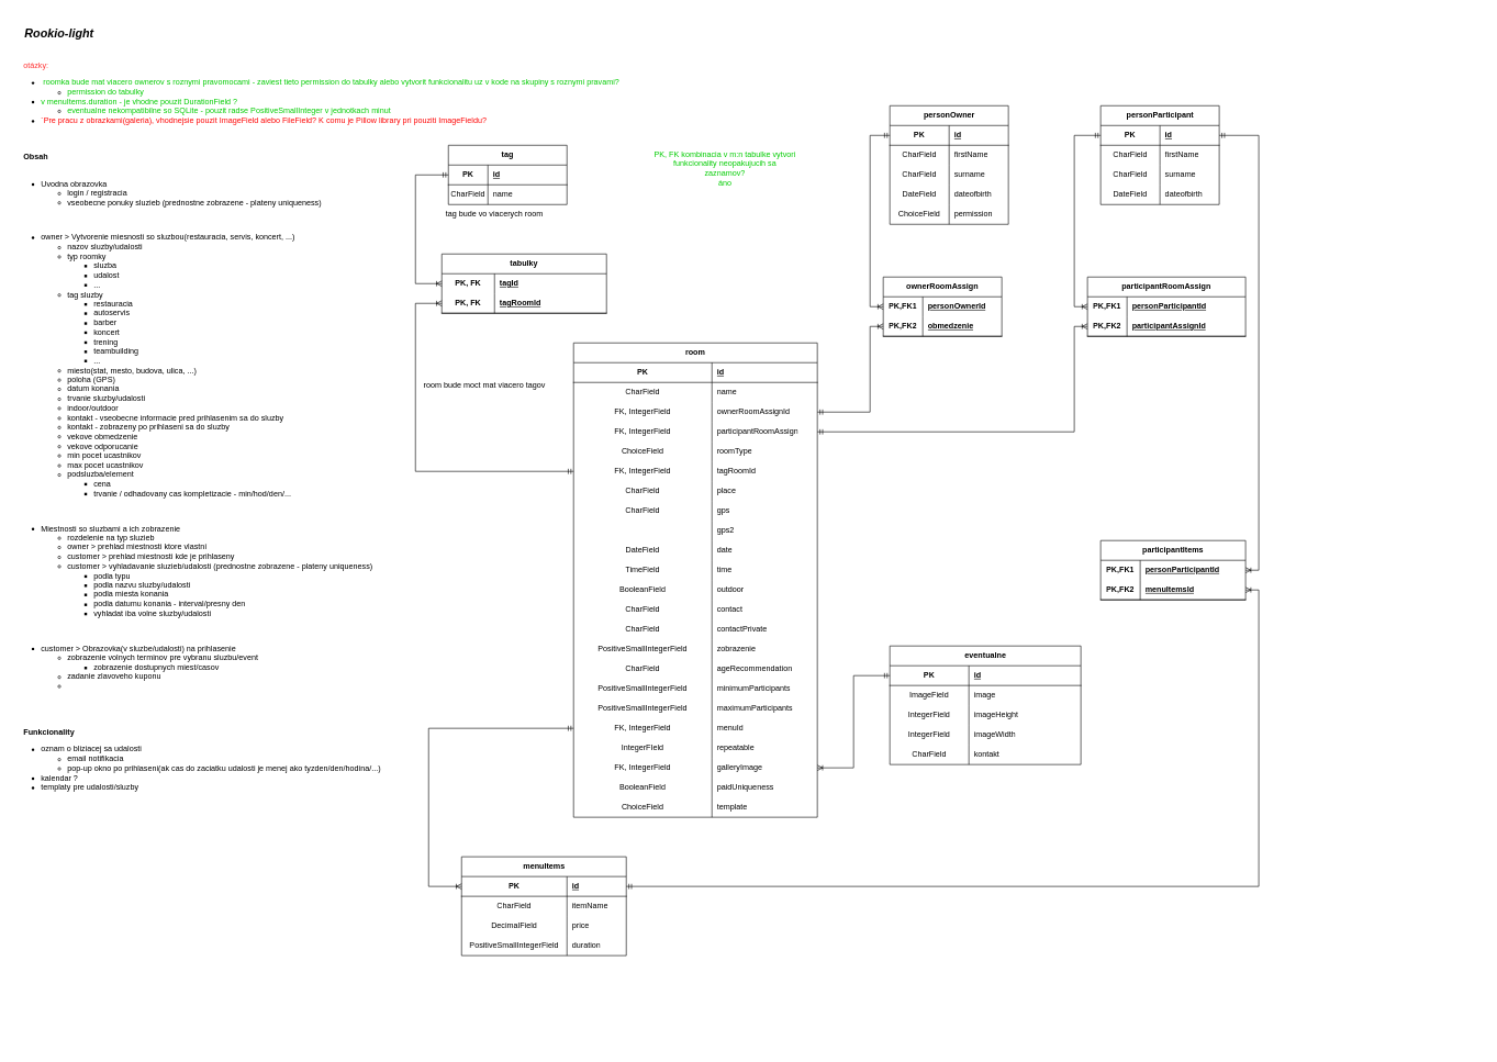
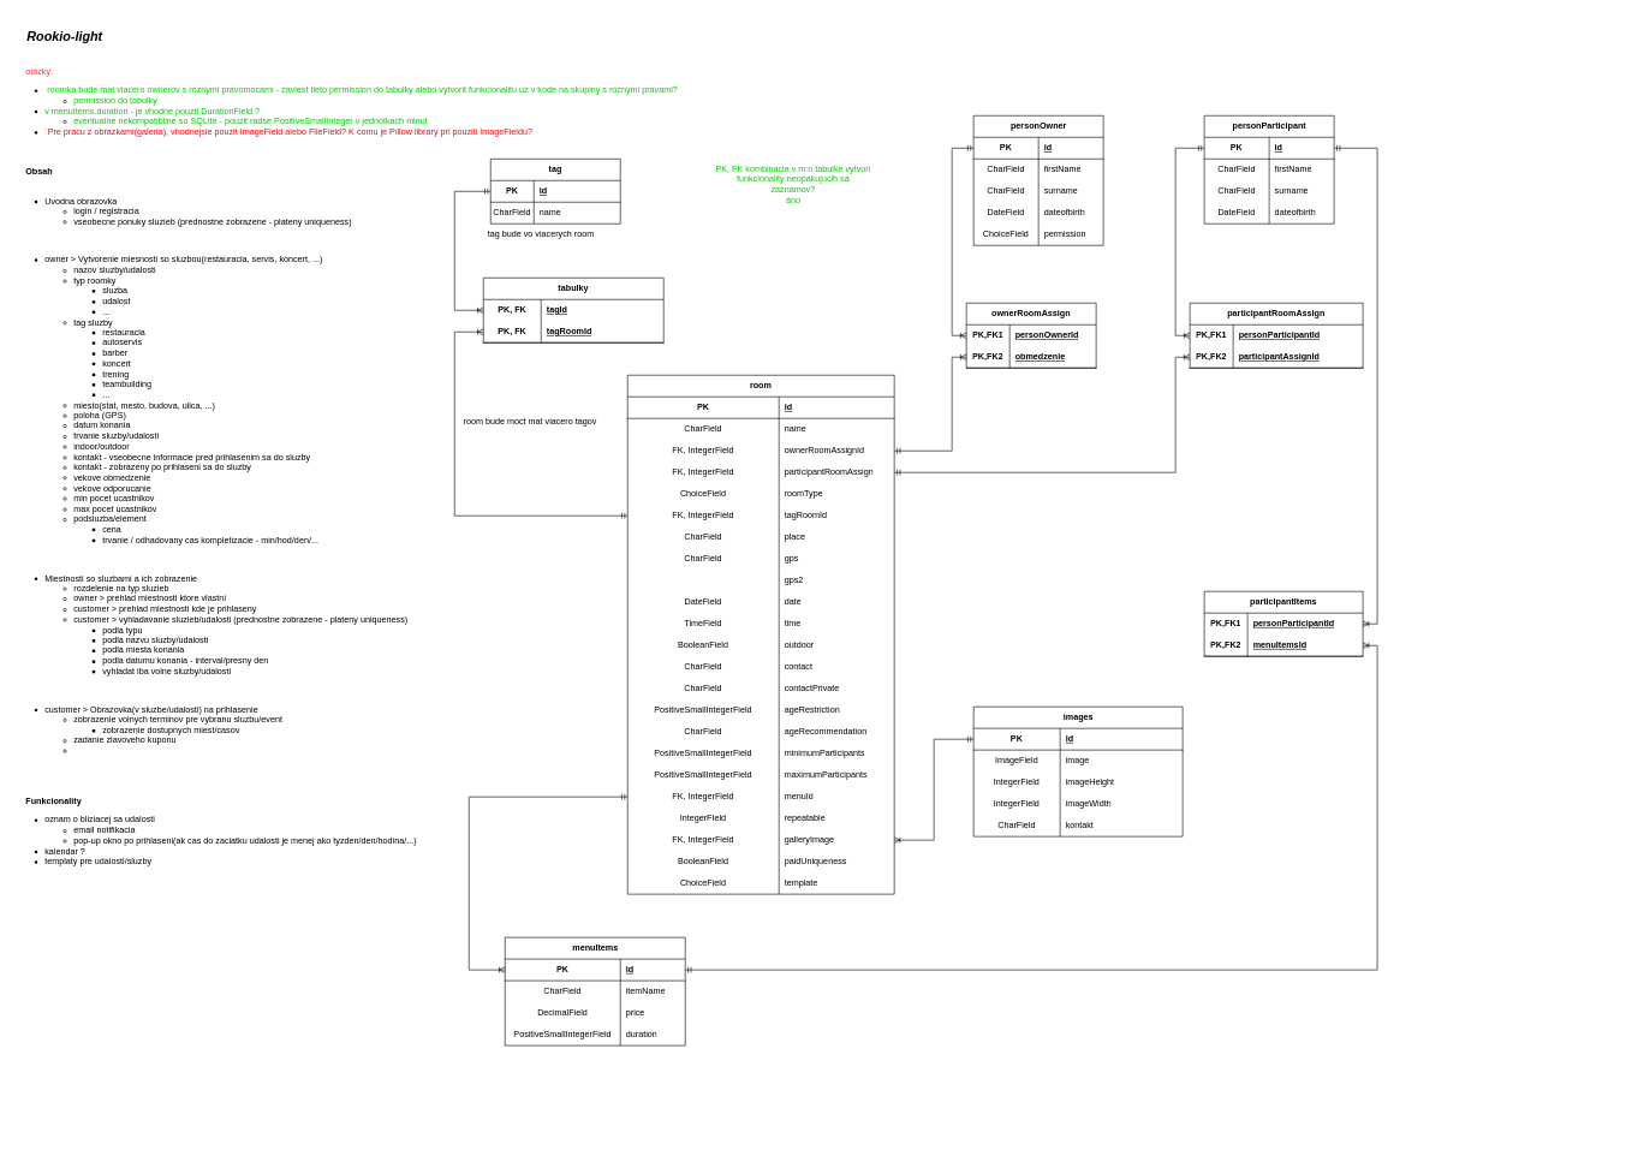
- <mxCell id="48" value="zobrazenie" style="shape=partialRectangle;connectable=0;fillColor=none;top=0;left=0;bottom=0;right=0;align=left;spacingLeft=6;overflow=hidden;html=1;whiteSpace=wrap;" parent="46" vertex="1"><mxGeometry x="210" width="160" height="30" as="geometry"><mxRectangle width="160" height="30" as="alternateBounds" /></mxGeometry></mxCell>
+ <mxCell id="48" value="ageRestriction" style="shape=partialRectangle;connectable=0;fillColor=none;top=0;left=0;bottom=0;right=0;align=left;spacingLeft=6;overflow=hidden;html=1;whiteSpace=wrap;" parent="46" vertex="1"><mxGeometry x="210" width="160" height="30" as="geometry"><mxRectangle width="160" height="30" as="alternateBounds" /></mxGeometry></mxCell>
- <mxCell id="162" value="eventualne" style="shape=table;startSize=30;container=1;collapsible=1;childLayout=tableLayout;fixedRows=1;rowLines=0;fontStyle=1;align=center;resizeLast=1;html=1;" parent="1" vertex="1"><mxGeometry x="1350" y="980" width="290" height="180" as="geometry" /></mxCell>
+ <mxCell id="162" value="images" style="shape=table;startSize=30;container=1;collapsible=1;childLayout=tableLayout;fixedRows=1;rowLines=0;fontStyle=1;align=center;resizeLast=1;html=1;" parent="1" vertex="1"><mxGeometry x="1350" y="980" width="290" height="180" as="geometry" /></mxCell>
